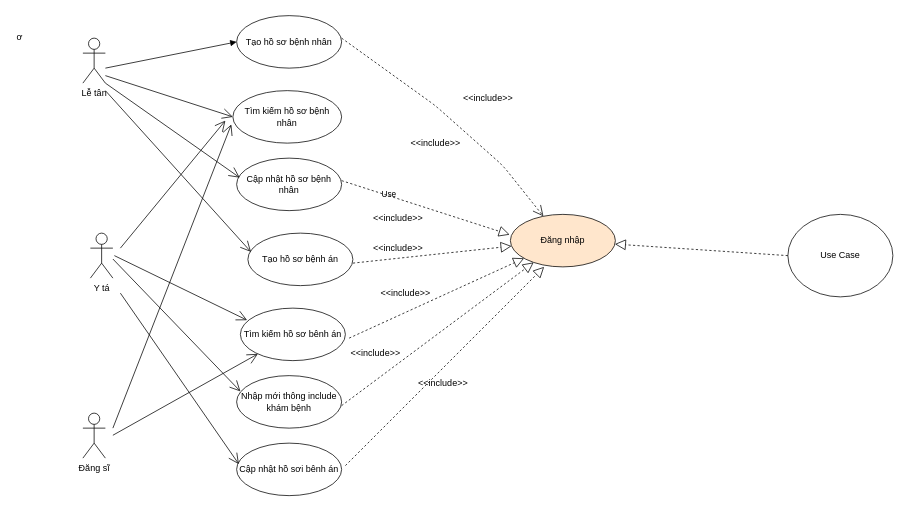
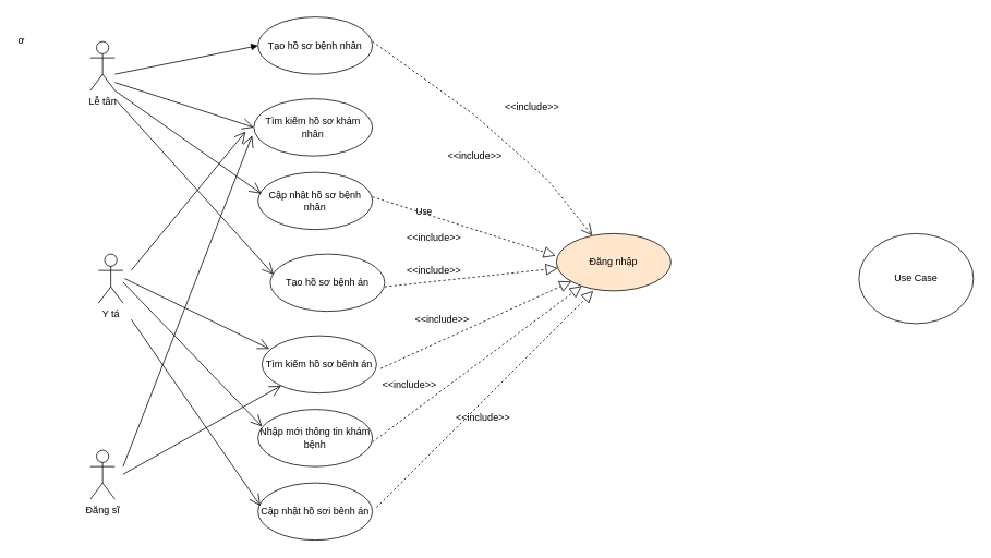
- <mxCell id="4" value="Tìm kiếm hồ sơ bệnh nhân&lt;br&gt;" style="ellipse;whiteSpace=wrap;html=1;" parent="1" vertex="1"><mxGeometry x="310" y="120" width="145" height="70" as="geometry" /></mxCell>
+ <mxCell id="4" value="Tìm kiếm hồ sơ khám nhân&lt;br&gt;" style="ellipse;whiteSpace=wrap;html=1;" parent="1" vertex="1"><mxGeometry x="310" y="120" width="145" height="70" as="geometry" /></mxCell>
- <mxCell id="38" value="" style="endArrow=block;dashed=1;endFill=0;endSize=12;html=1;exitX=0;exitY=0.5;exitDx=0;exitDy=0;" edge="1" parent="1" source="36" target="22"><mxGeometry width="160" relative="1" as="geometry"><mxPoint x="880" y="370" as="sourcePoint" /><mxPoint x="1040" y="370" as="targetPoint" /></mxGeometry></mxCell>
- <mxCell id="8" value="Nhập mới thông include khám bệnh&lt;br&gt;" style="ellipse;whiteSpace=wrap;html=1;" parent="1" vertex="1"><mxGeometry x="315" y="500" width="140" height="70" as="geometry" /></mxCell>
+ <mxCell id="8" value="Nhập mới thông tin khám bệnh&lt;br&gt;" style="ellipse;whiteSpace=wrap;html=1;" parent="1" vertex="1"><mxGeometry x="315" y="500" width="140" height="70" as="geometry" /></mxCell>
